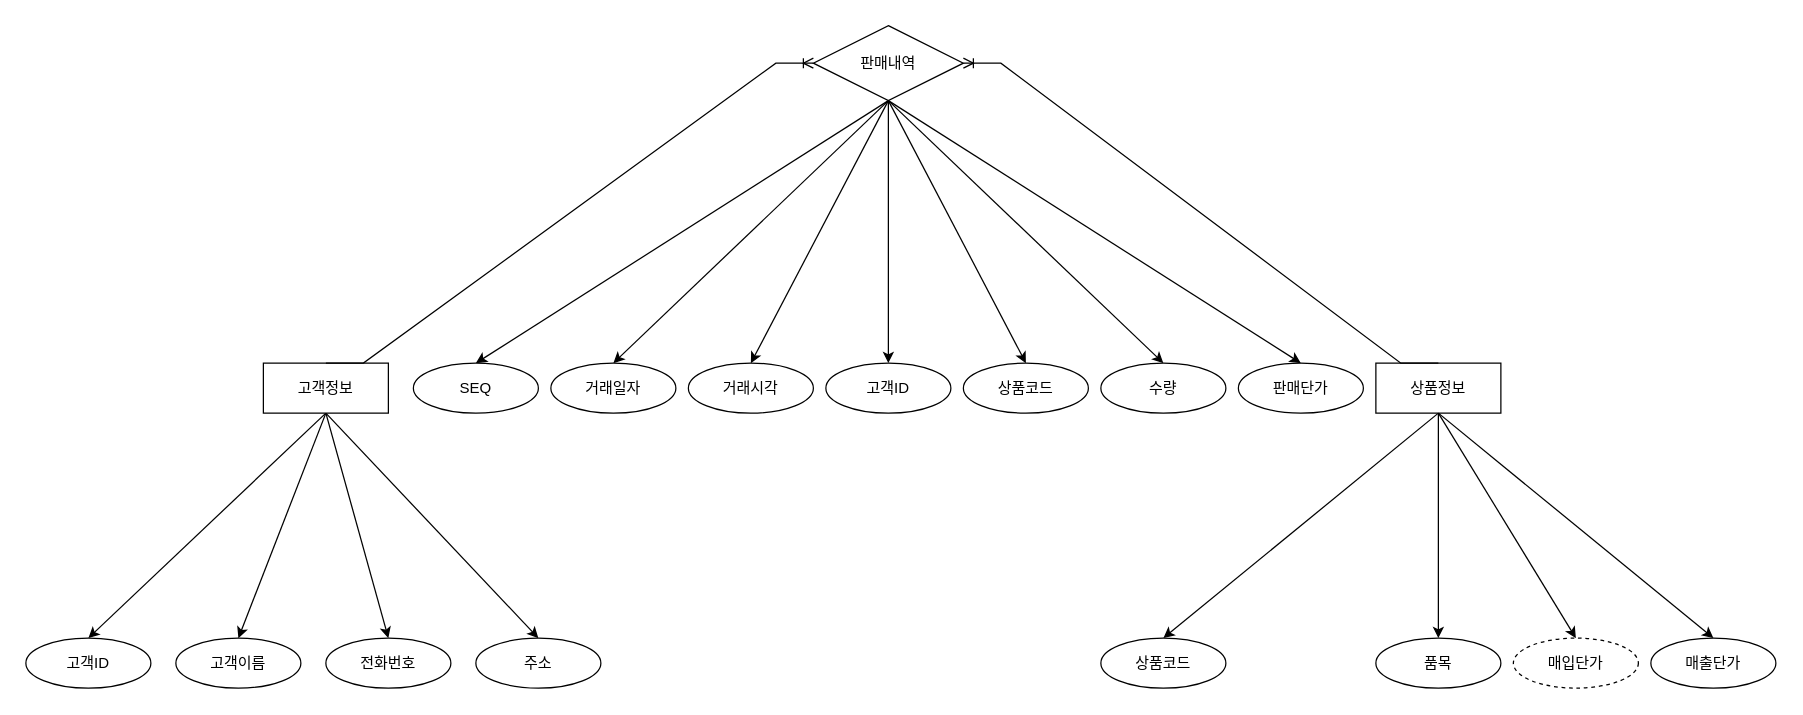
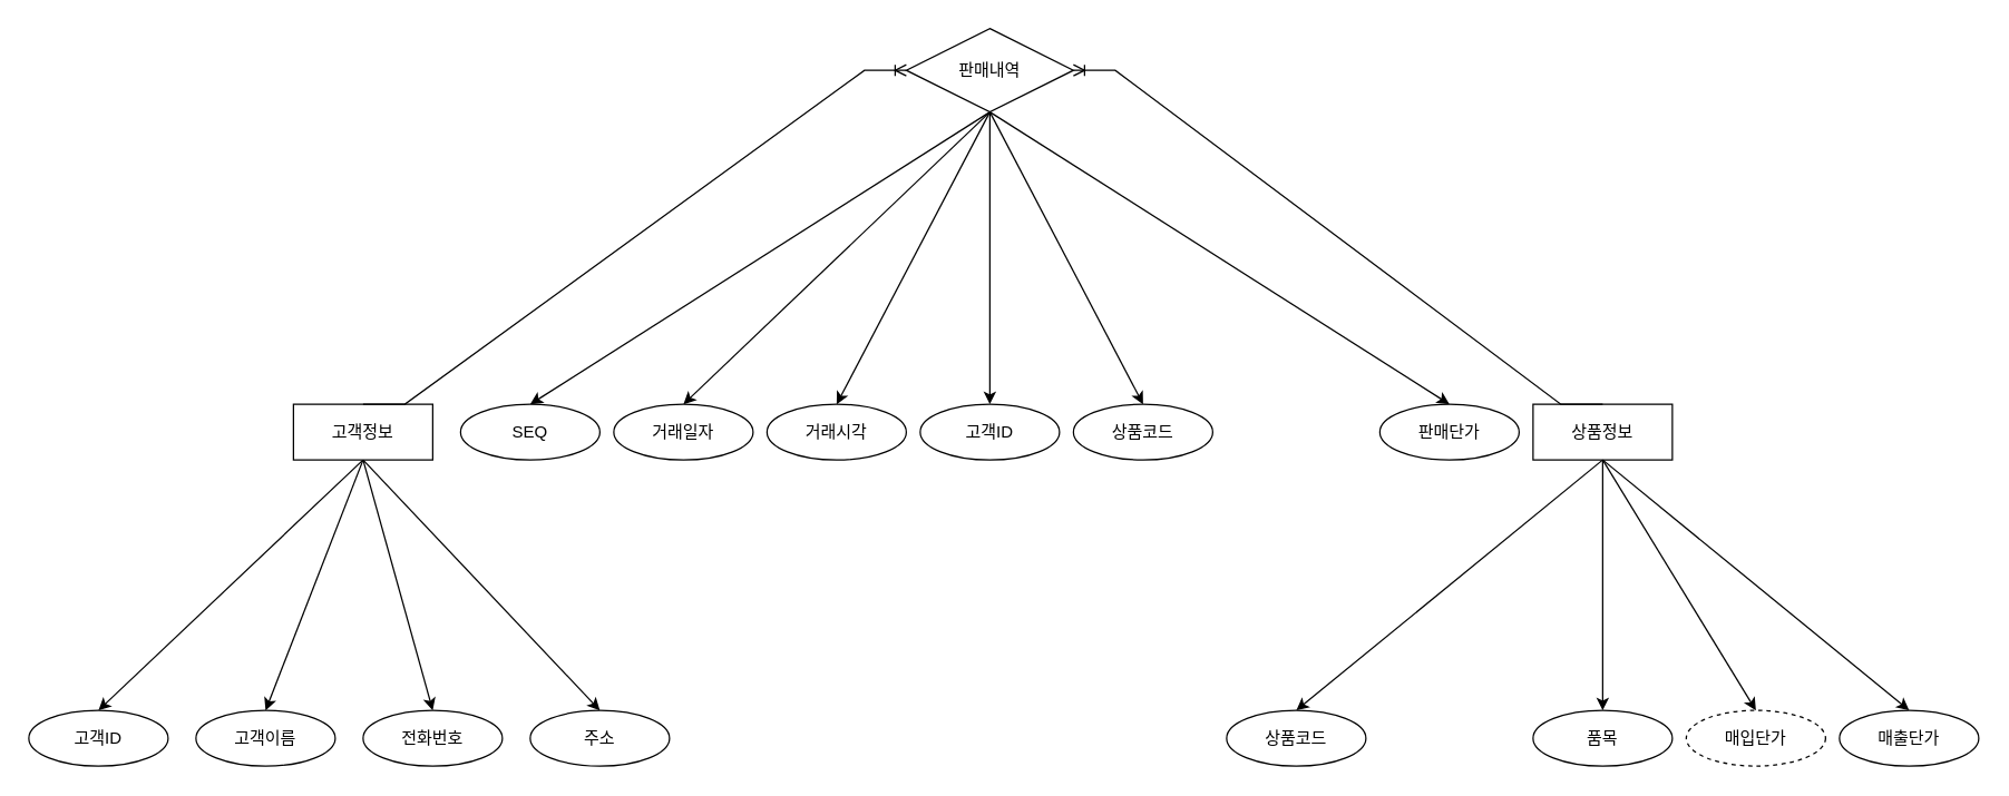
- <mxCell id="16" style="rounded=0;orthogonalLoop=1;jettySize=auto;html=1;entryX=0.5;entryY=0;entryDx=0;entryDy=0;exitX=0.5;exitY=1;exitDx=0;exitDy=0;" edge="1" parent="1" source="24" target="23"><mxGeometry relative="1" as="geometry"><mxPoint x="640" y="110" as="sourcePoint" /></mxGeometry></mxCell>
- <mxCell id="23" value="수량" style="ellipse;whiteSpace=wrap;html=1;align=center;" vertex="1" parent="1"><mxGeometry x="880" y="290" width="100" height="40" as="geometry" /></mxCell>
